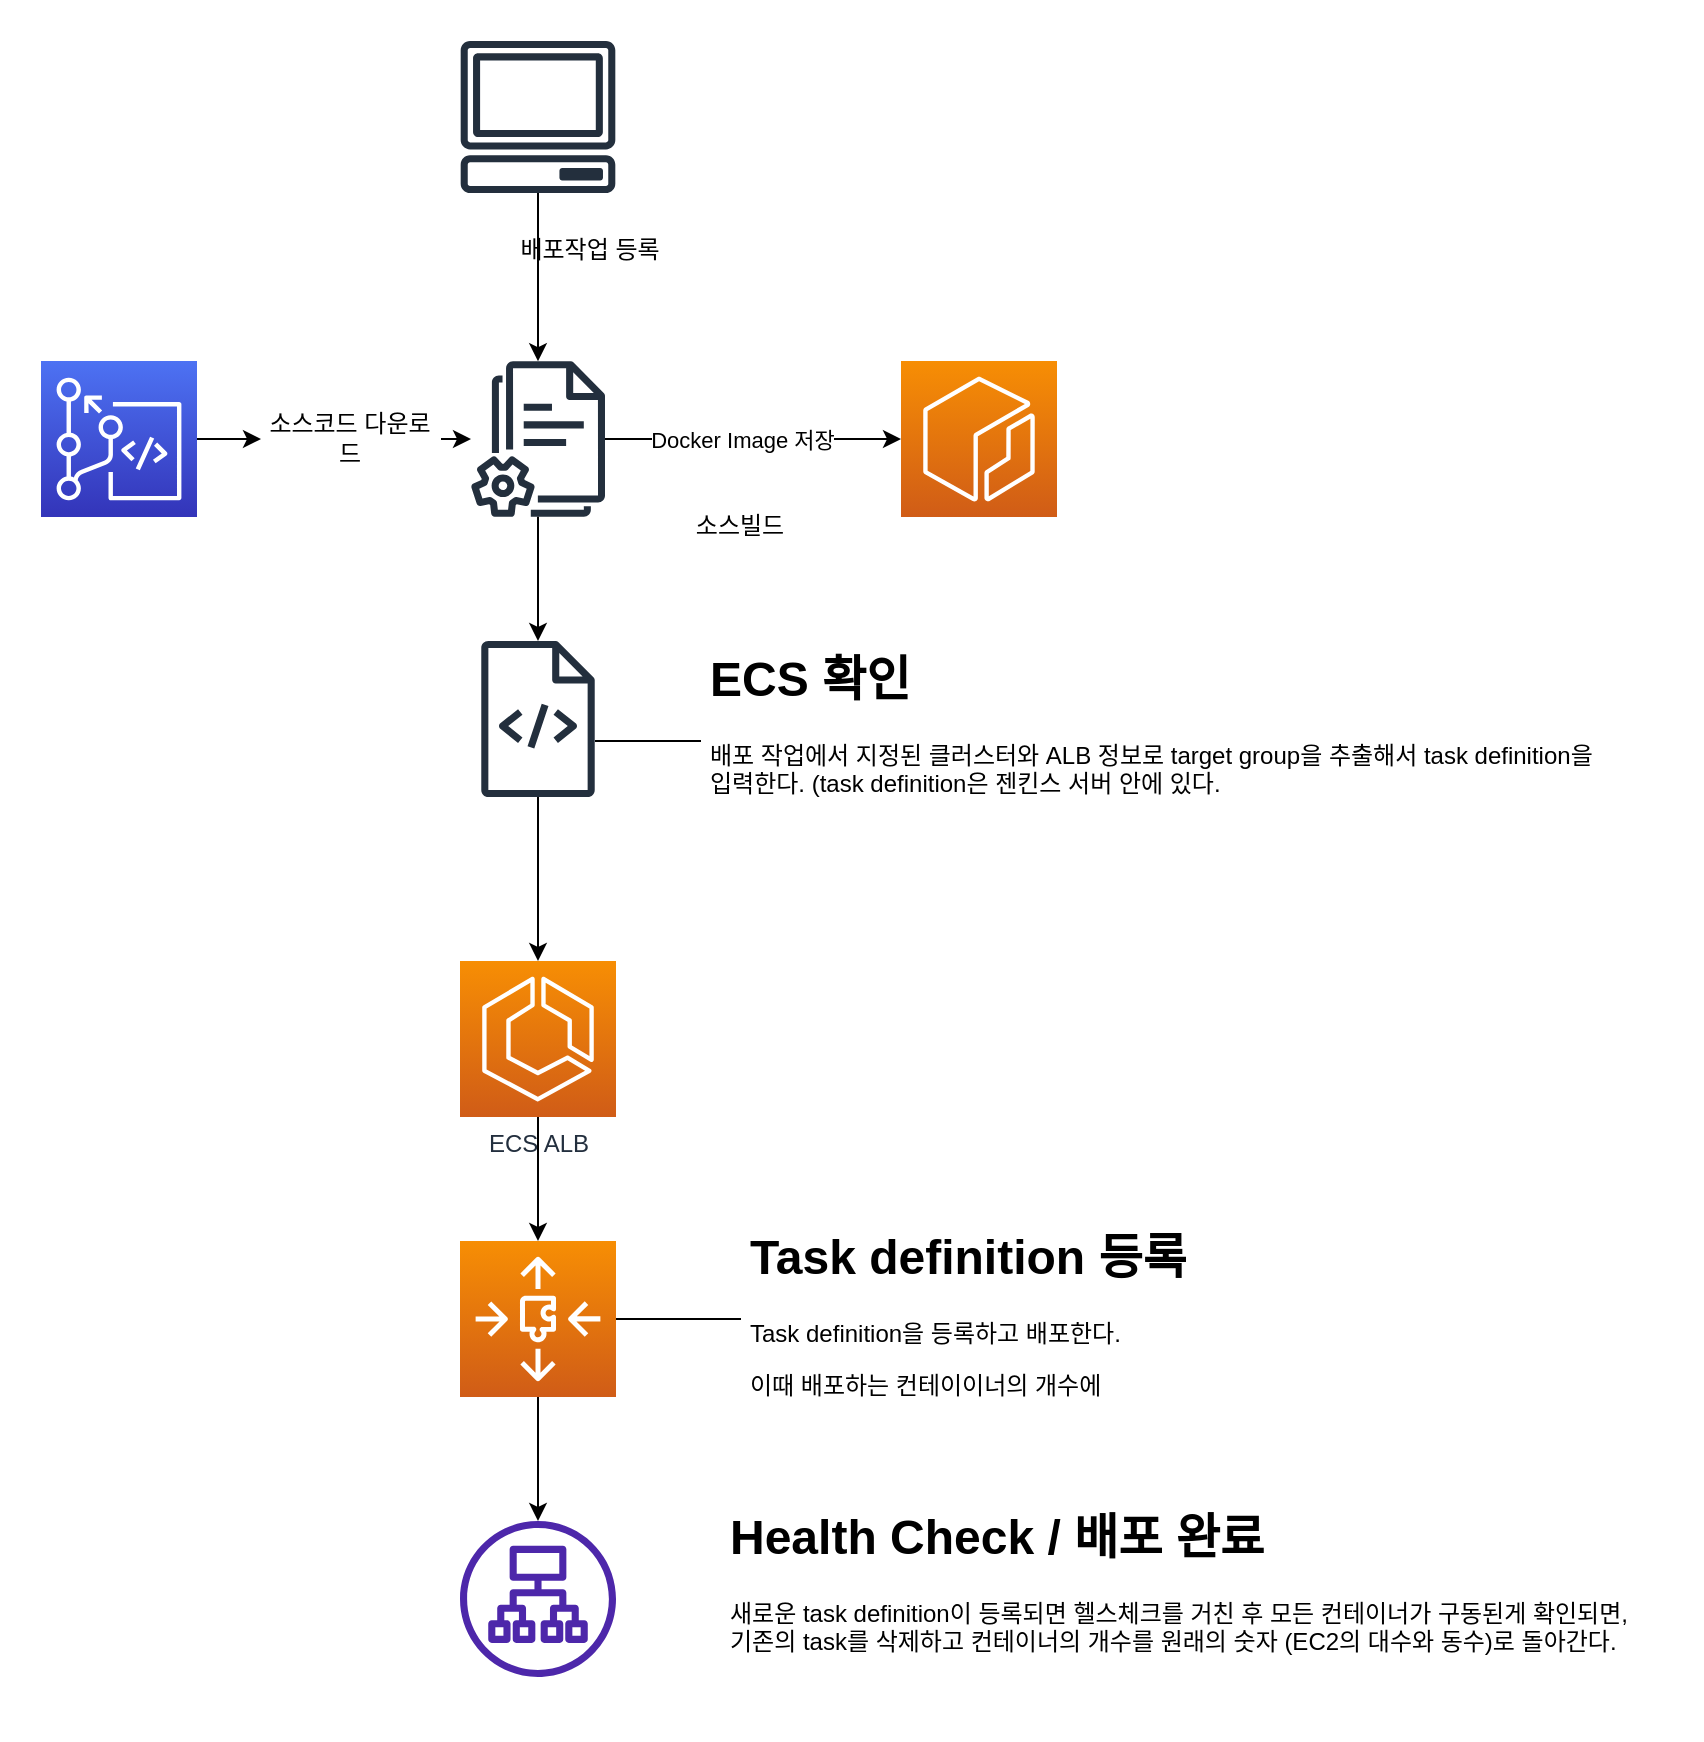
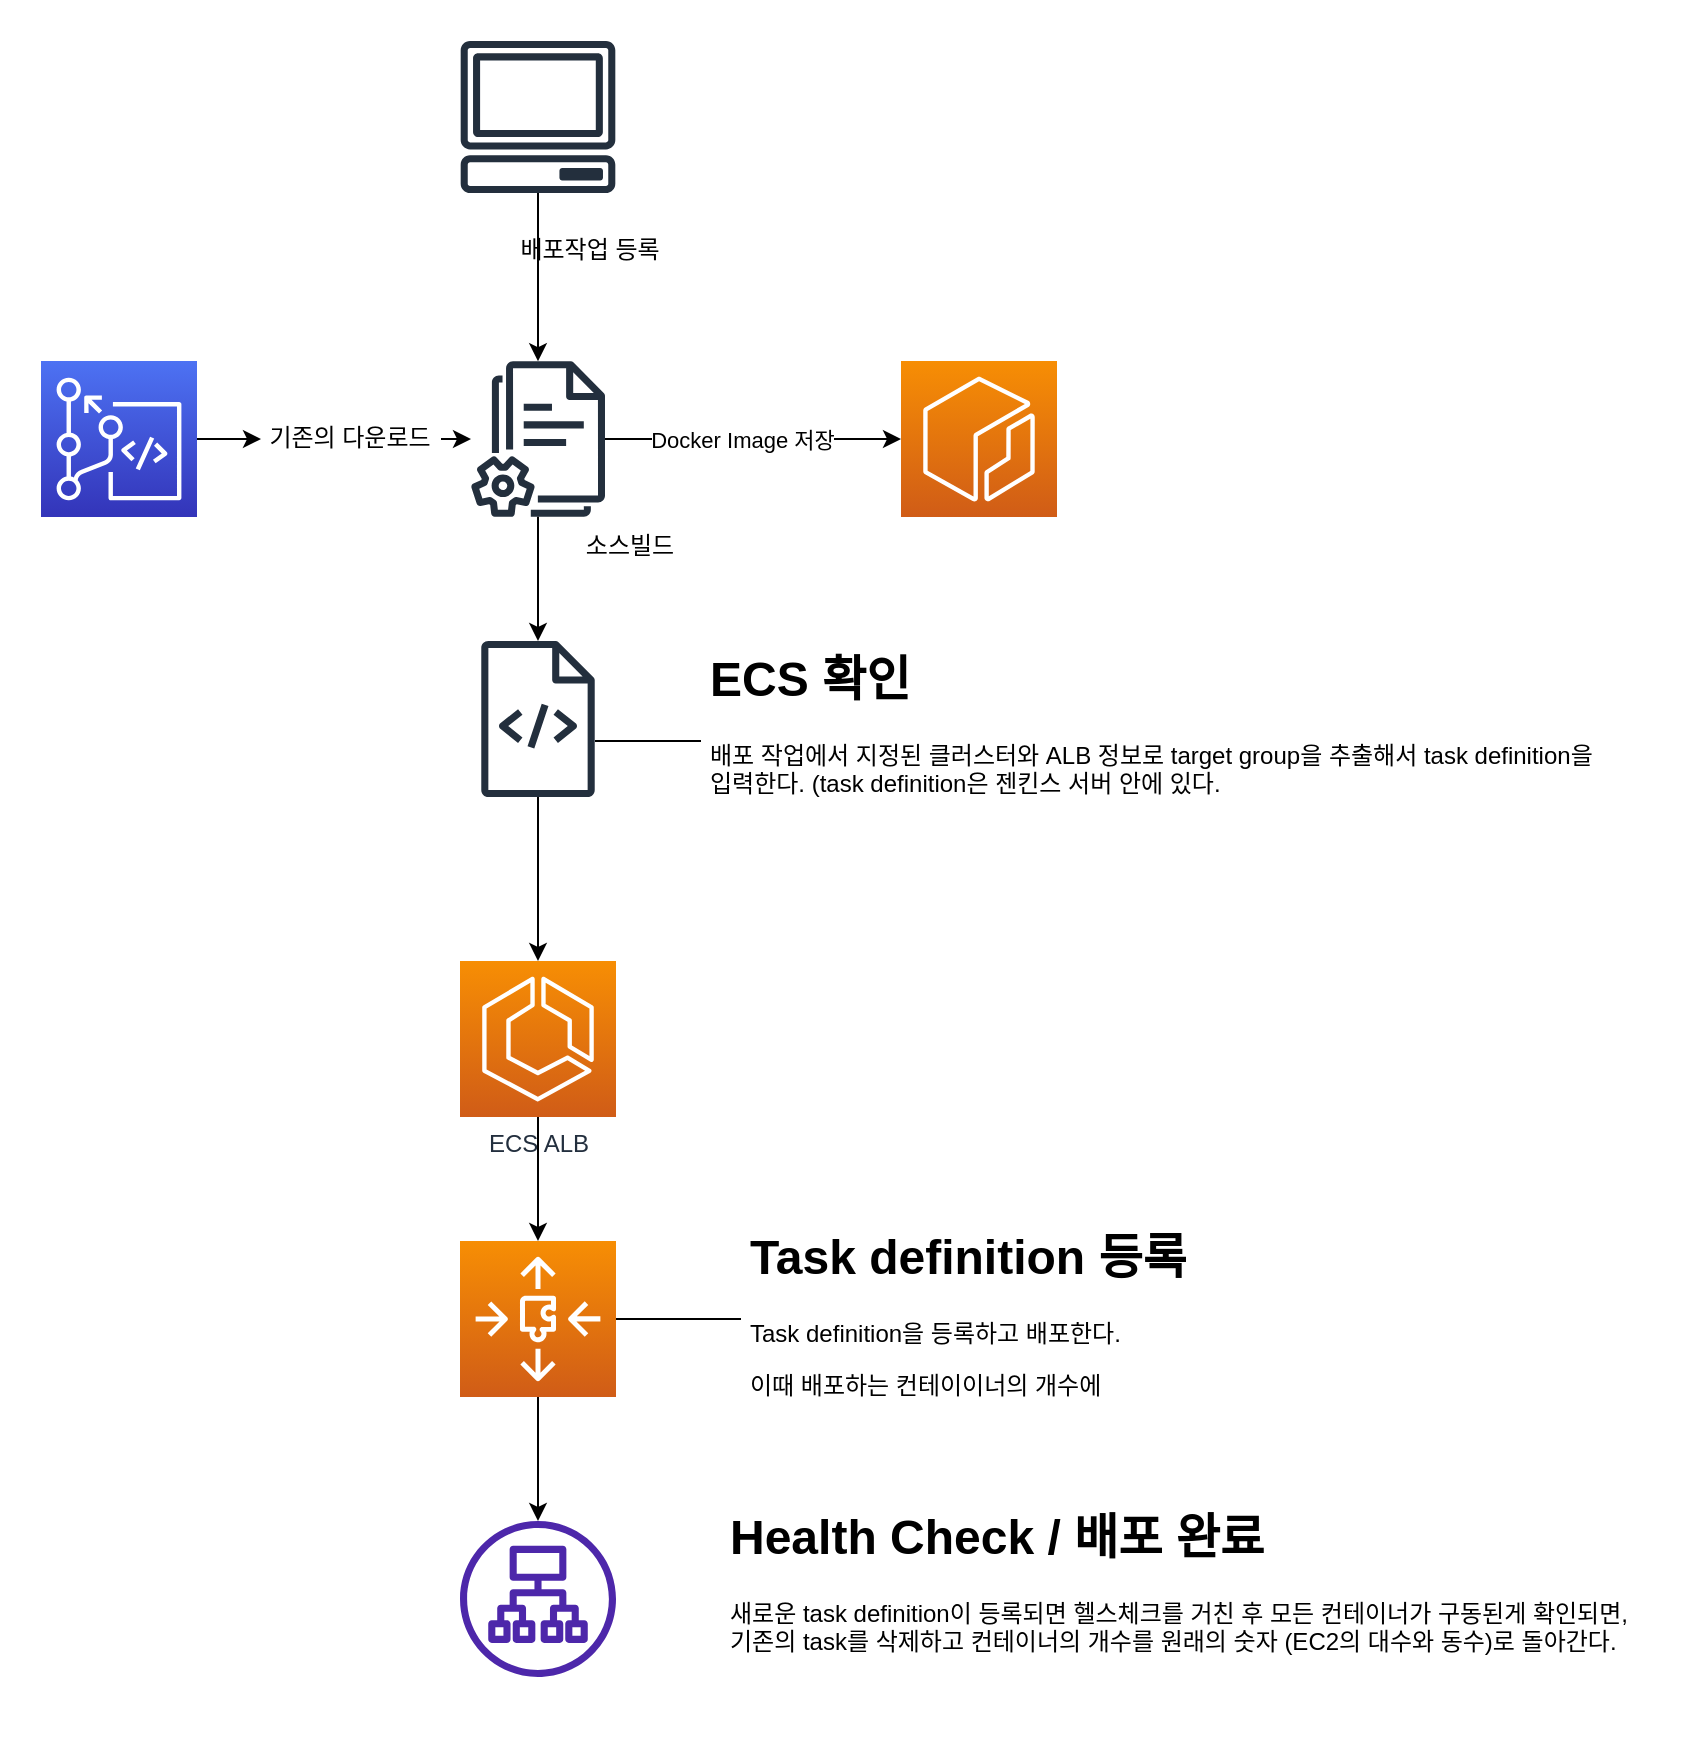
- <mxCell id="16" value="소스코드 다운로드" style="text;html=1;strokeColor=none;fillColor=none;align=center;verticalAlign=middle;whiteSpace=wrap;rounded=0;" vertex="1" parent="1"><mxGeometry x="130" y="204" width="90" height="30" as="geometry" /></mxCell>
+ <mxCell id="16" value="기존의 다운로드" style="text;html=1;strokeColor=none;fillColor=none;align=center;verticalAlign=middle;whiteSpace=wrap;rounded=0;" vertex="1" parent="1"><mxGeometry x="130" y="204" width="90" height="30" as="geometry" /></mxCell>
- <mxCell id="17" value="소스빌드" style="text;html=1;strokeColor=none;fillColor=none;align=center;verticalAlign=middle;whiteSpace=wrap;rounded=0;" vertex="1" parent="1"><mxGeometry x="325" y="248" width="90" height="30" as="geometry" /></mxCell>
+ <mxCell id="17" value="소스빌드" style="text;html=1;strokeColor=none;fillColor=none;align=center;verticalAlign=middle;whiteSpace=wrap;rounded=0;" vertex="1" parent="1"><mxGeometry x="270" y="258" width="90" height="30" as="geometry" /></mxCell>
